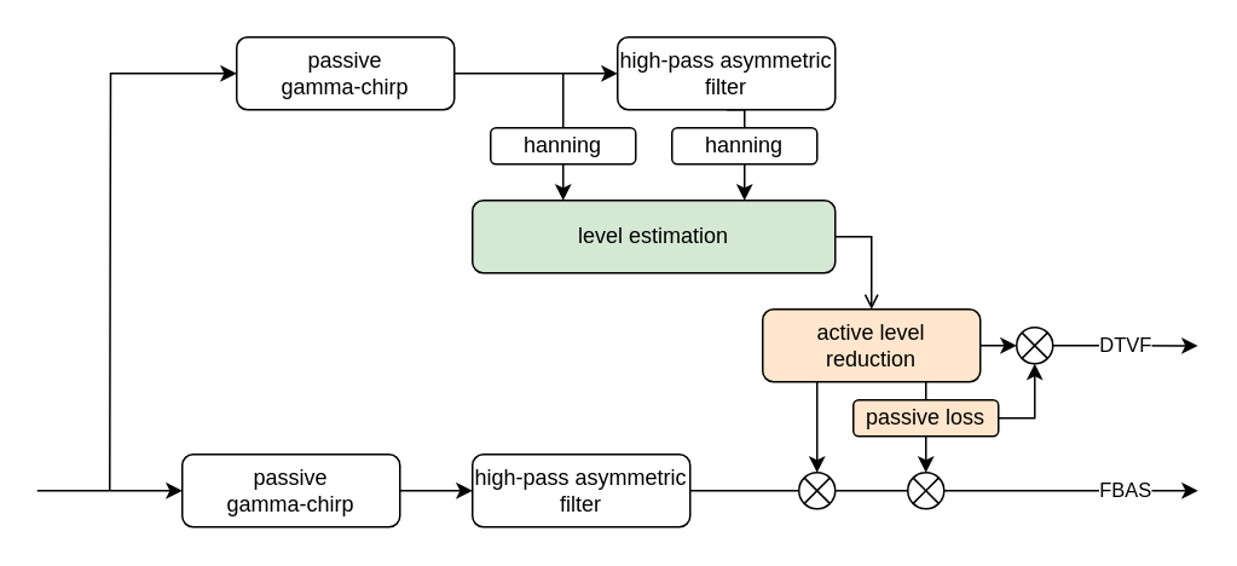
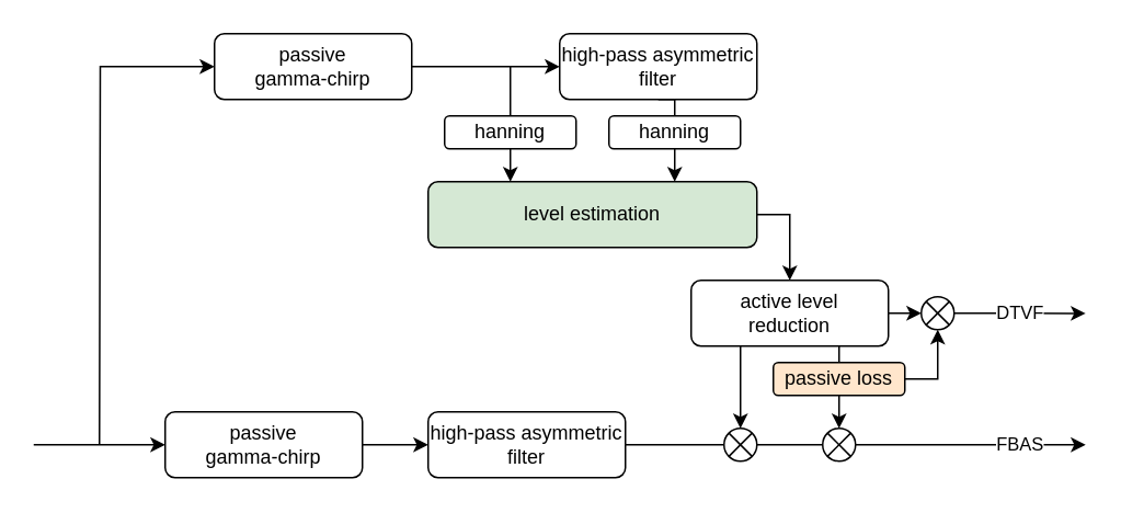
- <mxCell id="12" style="edgeStyle=orthogonalEdgeStyle;rounded=0;orthogonalLoop=1;jettySize=auto;html=1;exitX=1;exitY=0.5;exitDx=0;exitDy=0;endArrow=open;" edge="1" parent="1" source="13" target="17"><mxGeometry relative="1" as="geometry" /></mxCell>
+ <mxCell id="12" style="edgeStyle=orthogonalEdgeStyle;rounded=0;orthogonalLoop=1;jettySize=auto;html=1;exitX=1;exitY=0.5;exitDx=0;exitDy=0;" edge="1" parent="1" source="13" target="17"><mxGeometry relative="1" as="geometry" /></mxCell>
- <mxCell id="17" value="&lt;div&gt;active level&lt;/div&gt;&lt;div&gt;reduction&lt;br&gt;&lt;/div&gt;" style="rounded=1;whiteSpace=wrap;html=1;fillColor=#ffe6cc;" vertex="1" parent="1"><mxGeometry x="420" y="170" width="120" height="40" as="geometry" /></mxCell>
+ <mxCell id="17" value="&lt;div&gt;active level&lt;/div&gt;&lt;div&gt;reduction&lt;br&gt;&lt;/div&gt;" style="rounded=1;whiteSpace=wrap;html=1;" vertex="1" parent="1"><mxGeometry x="420" y="170" width="120" height="40" as="geometry" /></mxCell>
